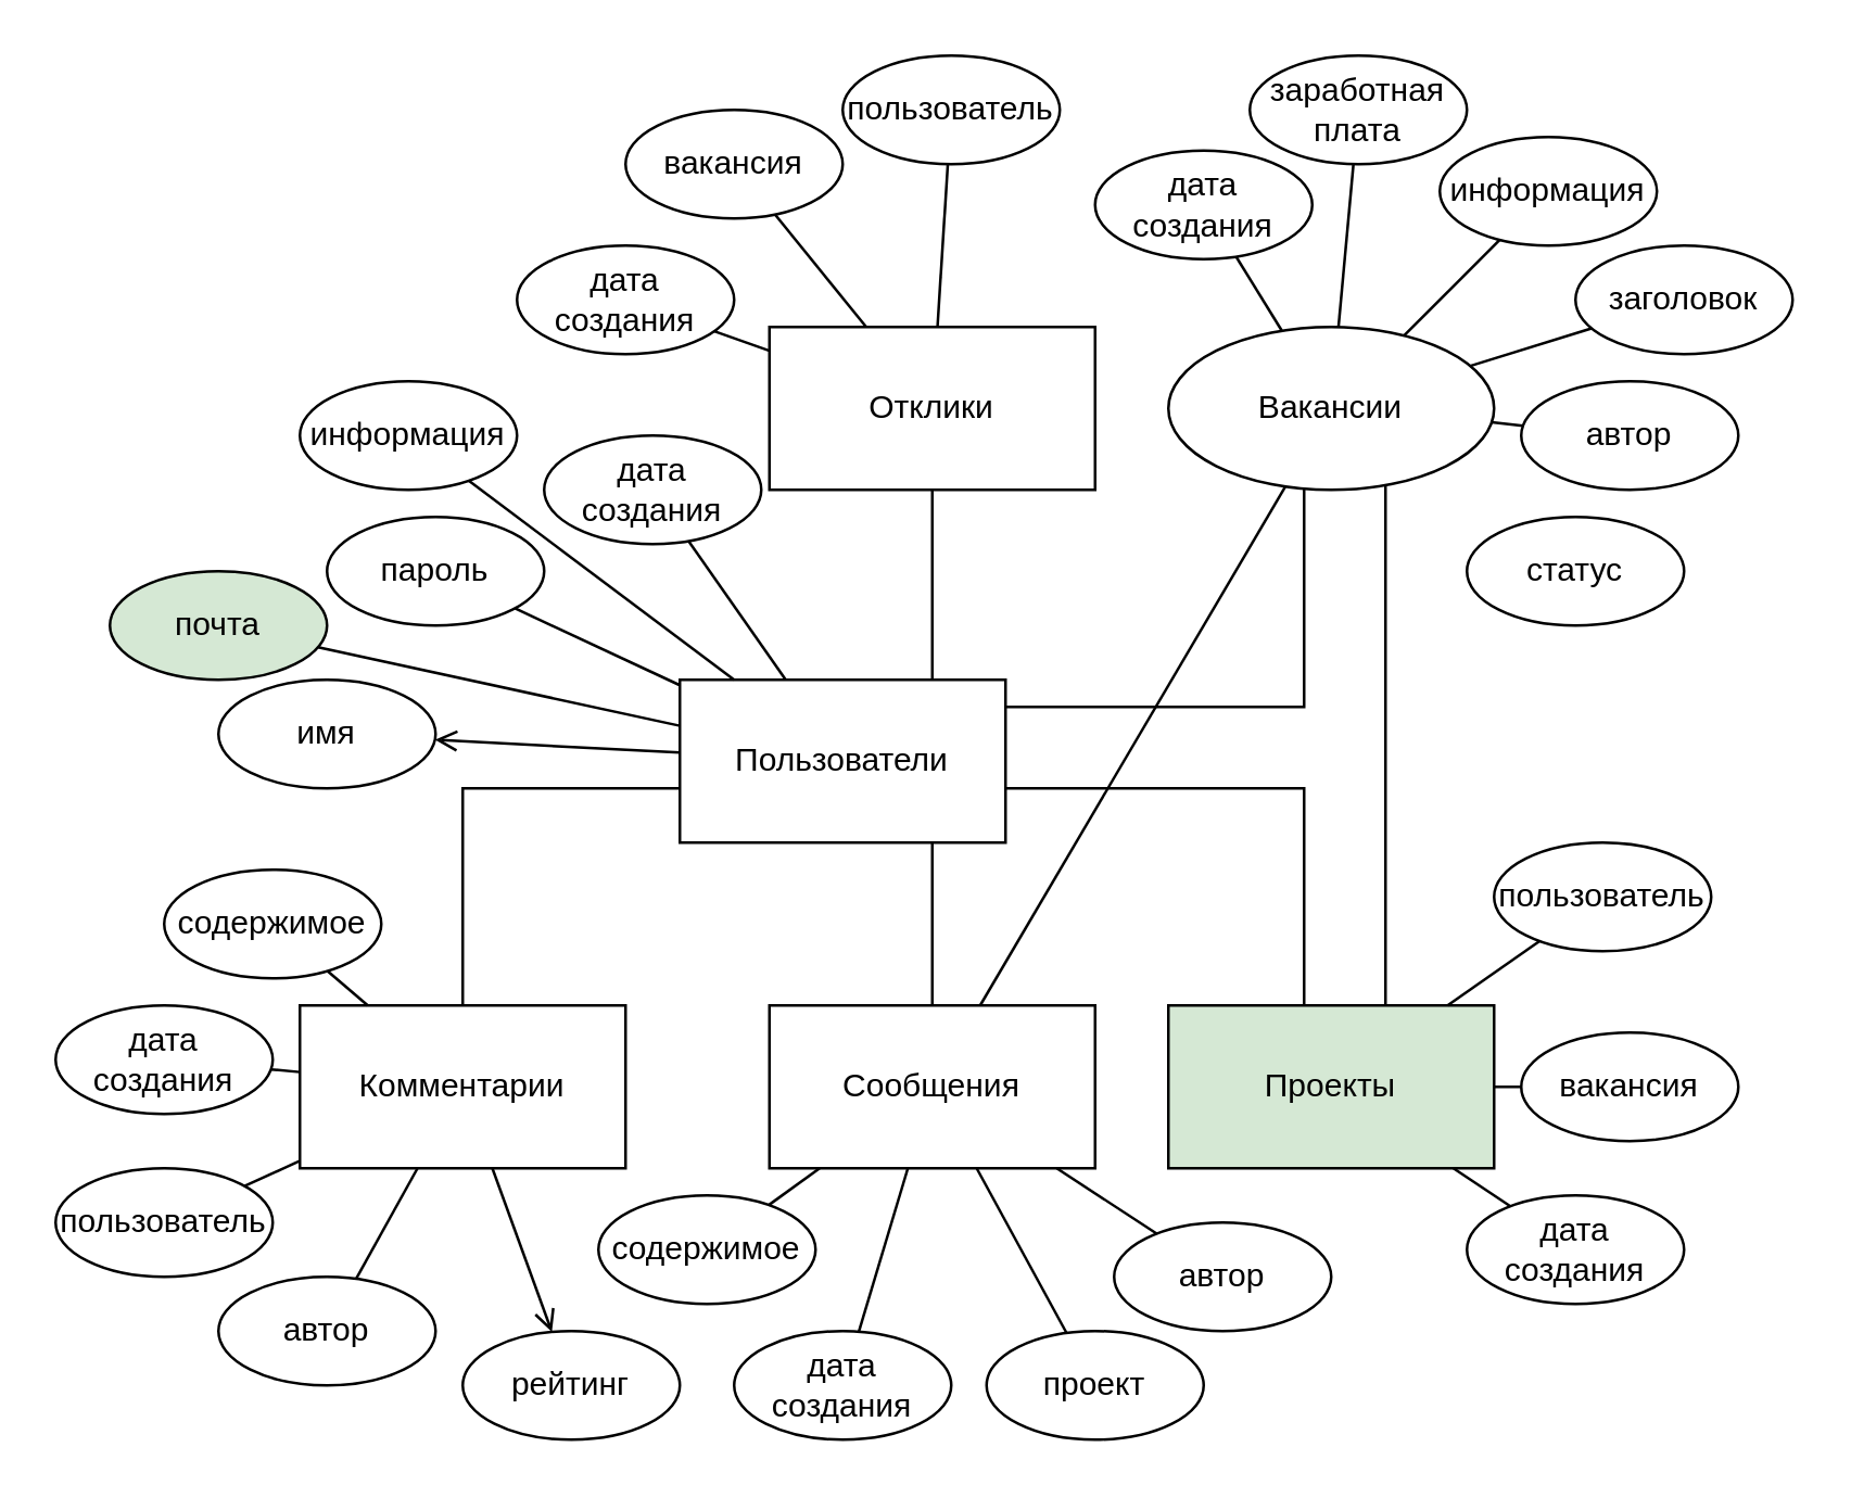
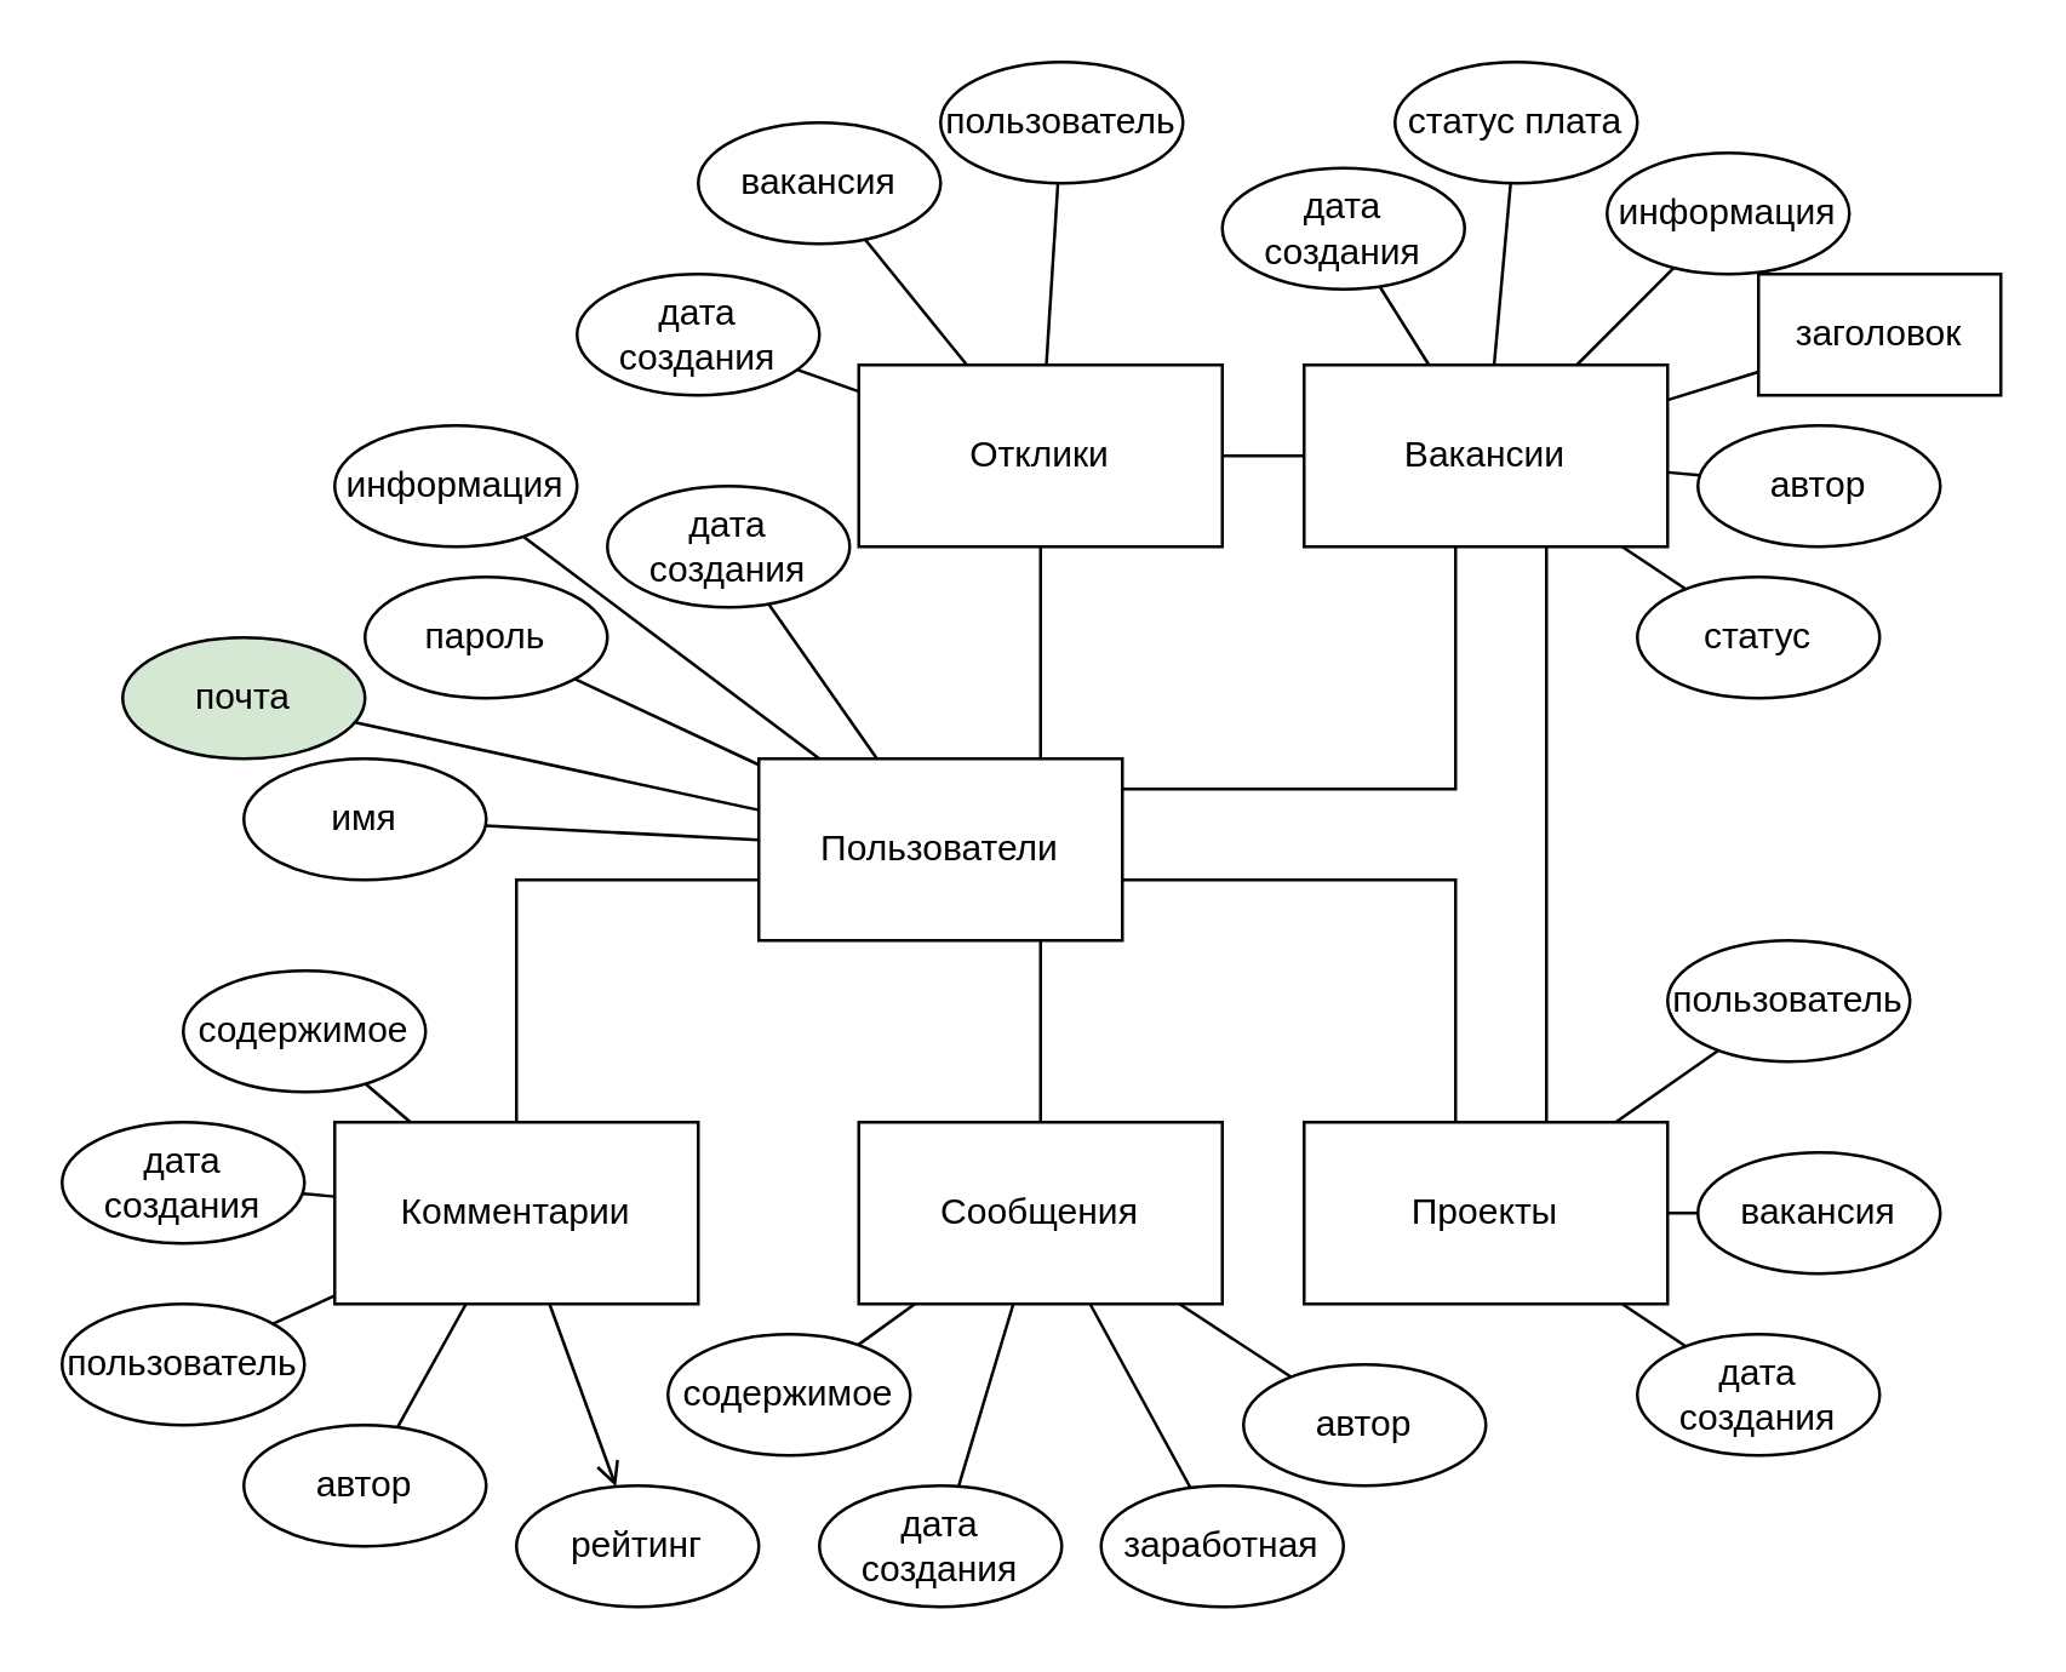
- <mxCell id="31" value="заработная плата" style="ellipse;whiteSpace=wrap;html=1;" vertex="1" parent="1"><mxGeometry x="460" y="20" width="80" height="40" as="geometry" /></mxCell>
+ <mxCell id="31" value="статус плата" style="ellipse;whiteSpace=wrap;html=1;" vertex="1" parent="1"><mxGeometry x="460" y="20" width="80" height="40" as="geometry" /></mxCell>
- <mxCell id="25" value="заголовок" style="ellipse;whiteSpace=wrap;html=1;" vertex="1" parent="1"><mxGeometry x="580" y="90" width="80" height="40" as="geometry" /></mxCell>
+ <mxCell id="25" value="заголовок" style="whiteSpace=wrap;html=1;rounded=0;" vertex="1" parent="1"><mxGeometry x="580" y="90" width="80" height="40" as="geometry" /></mxCell>
+ <mxCell id="10" value="" style="endArrow=none;html=1;edgeStyle=orthogonalEdgeStyle;rounded=0;" edge="1" parent="1" source="4" target="3"><mxGeometry width="50" height="50" relative="1" as="geometry"><mxPoint x="285" y="280" as="sourcePoint" /><mxPoint x="335" y="230" as="targetPoint" /></mxGeometry></mxCell>
- <mxCell id="3" value="Вакансии" style="ellipse;whiteSpace=wrap;html=1;" vertex="1" parent="1"><mxGeometry x="430" y="120" width="120" height="60" as="geometry" /></mxCell>
+ <mxCell id="3" value="Вакансии" style="rounded=0;whiteSpace=wrap;html=1;" vertex="1" parent="1"><mxGeometry x="430" y="120" width="120" height="60" as="geometry" /></mxCell>
- <mxCell id="34" value="" style="endArrow=none;html=1;" edge="1" parent="1" target="6" source="3"><mxGeometry width="50" height="50" relative="1" as="geometry"><mxPoint x="262.941" y="-2.5" as="sourcePoint" /><mxPoint x="330" y="-92.5" as="targetPoint" /></mxGeometry></mxCell>
+ <mxCell id="34" value="" style="endArrow=none;html=1;" edge="1" parent="1" target="33" source="3"><mxGeometry width="50" height="50" relative="1" as="geometry"><mxPoint x="262.941" y="-2.5" as="sourcePoint" /><mxPoint x="330" y="-92.5" as="targetPoint" /></mxGeometry></mxCell>
- <mxCell id="18" value="" style="endArrow=open;html=1;" edge="1" parent="1" target="17" source="2"><mxGeometry width="50" height="50" relative="1" as="geometry"><mxPoint x="242.941" y="20" as="sourcePoint" /><mxPoint x="310" y="-70" as="targetPoint" /></mxGeometry></mxCell>
+ <mxCell id="18" value="" style="endArrow=none;html=1;" edge="1" parent="1" target="17" source="2"><mxGeometry width="50" height="50" relative="1" as="geometry"><mxPoint x="242.941" y="20" as="sourcePoint" /><mxPoint x="310" y="-70" as="targetPoint" /></mxGeometry></mxCell>
- <mxCell id="5" value="Проекты" style="rounded=0;whiteSpace=wrap;html=1;fillColor=#d5e8d4;" vertex="1" parent="1"><mxGeometry x="430" y="370" width="120" height="60" as="geometry" /></mxCell>
+ <mxCell id="5" value="Проекты" style="rounded=0;whiteSpace=wrap;html=1;" vertex="1" parent="1"><mxGeometry x="430" y="370" width="120" height="60" as="geometry" /></mxCell>
- <mxCell id="51" value="проект" style="ellipse;whiteSpace=wrap;html=1;" vertex="1" parent="1"><mxGeometry x="363" y="490" width="80" height="40" as="geometry" /></mxCell>
+ <mxCell id="51" value="заработная" style="ellipse;whiteSpace=wrap;html=1;" vertex="1" parent="1"><mxGeometry x="363" y="490" width="80" height="40" as="geometry" /></mxCell>
